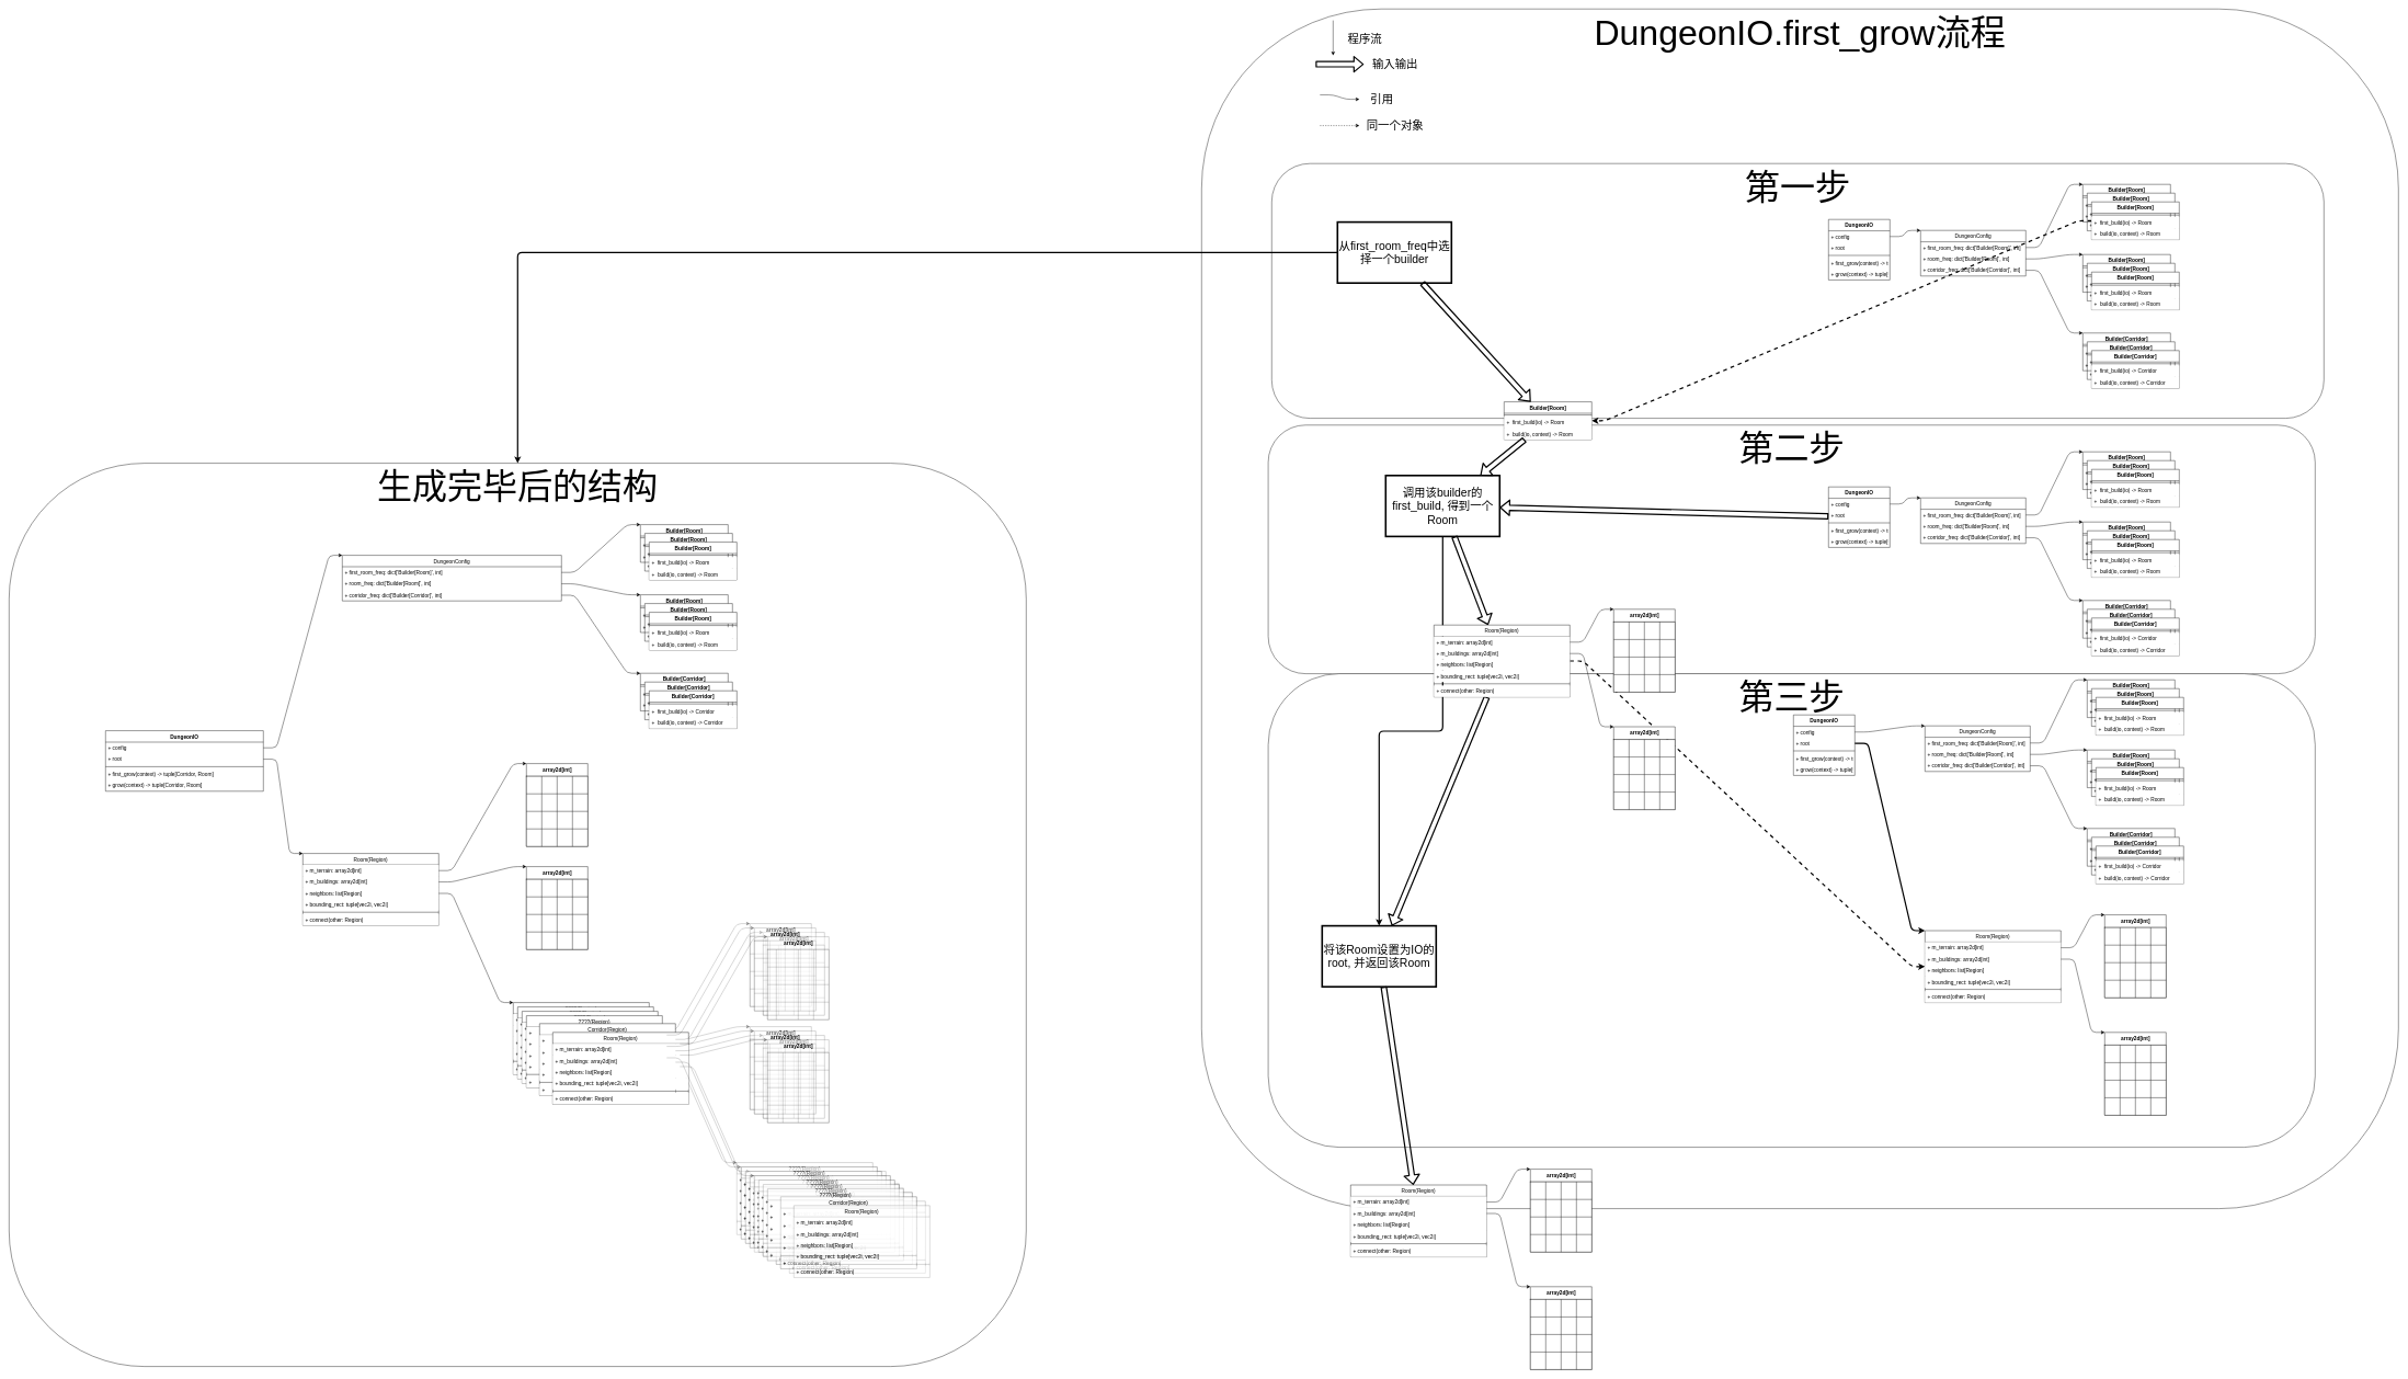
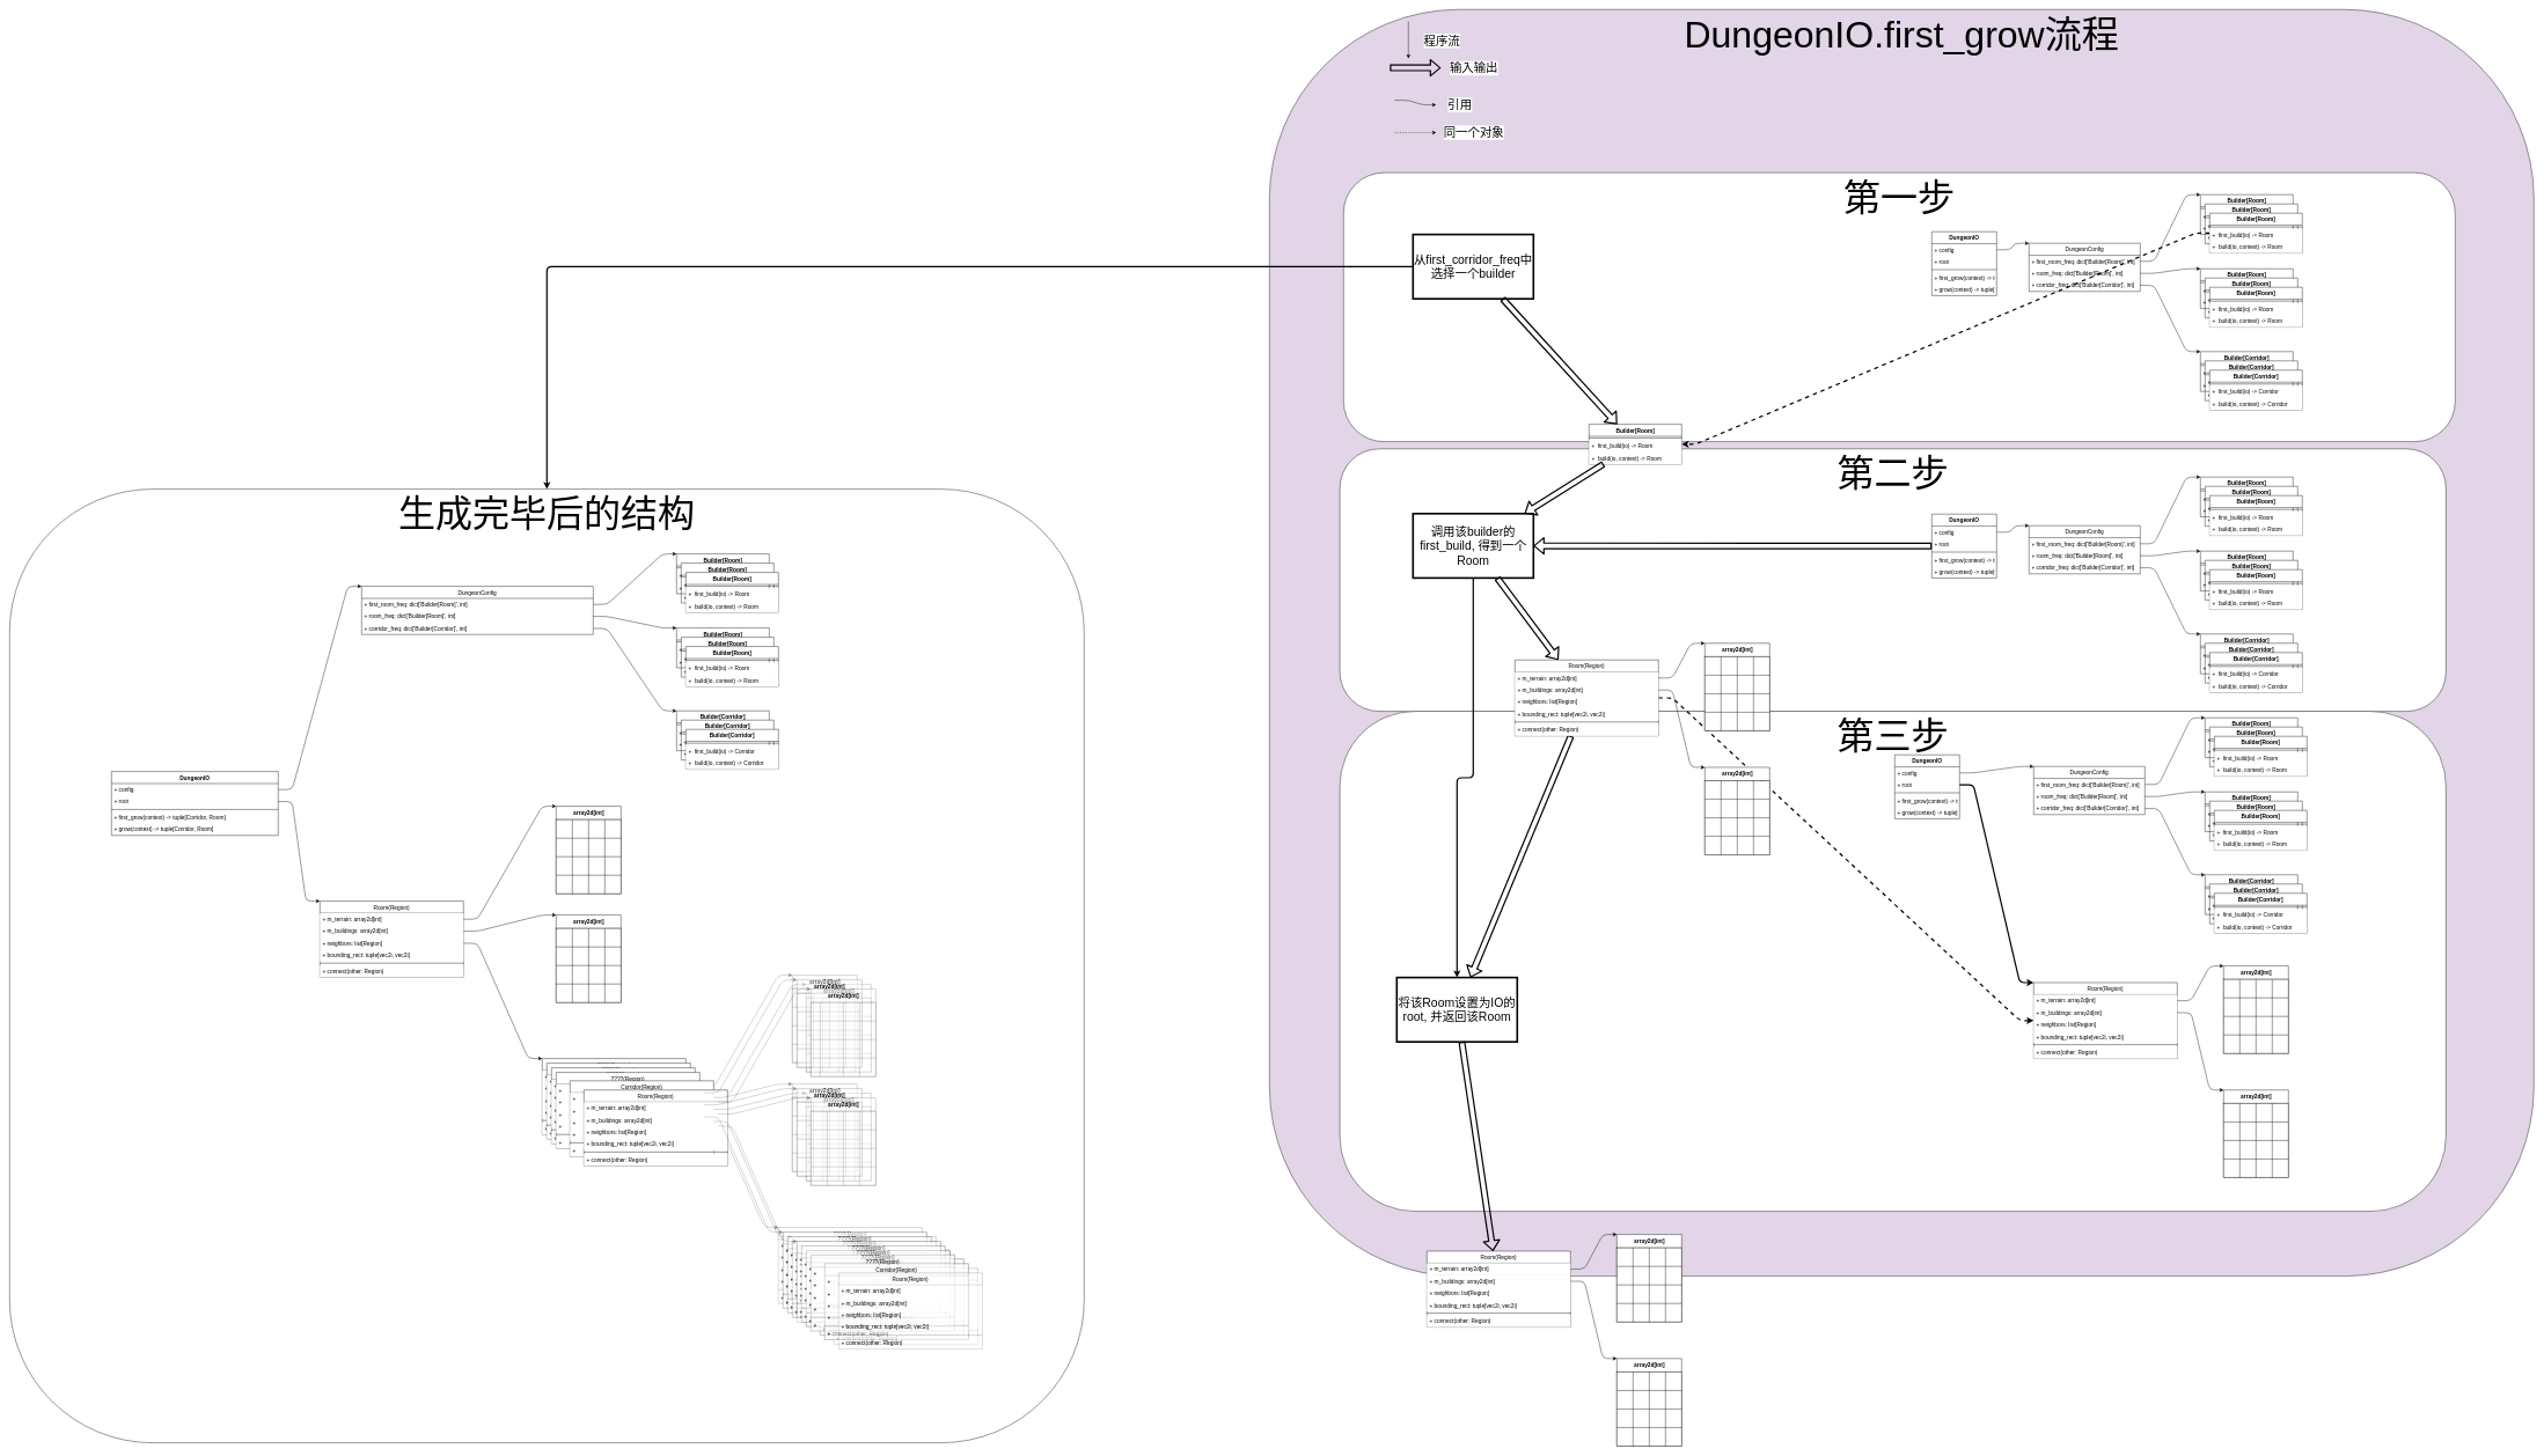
- <mxCell id="2" value="DungeonIO.first_grow流程" style="rounded=1;whiteSpace=wrap;html=1;fontSize=80;verticalAlign=top;" vertex="1" parent="1"><mxGeometry x="2740" y="20" width="2730" height="2736" as="geometry" /></mxCell>
+ <mxCell id="2" value="DungeonIO.first_grow流程" style="rounded=1;whiteSpace=wrap;html=1;fontSize=80;verticalAlign=top;fillColor=#e1d5e7;" vertex="1" parent="1"><mxGeometry x="2740" y="20" width="2730" height="2736" as="geometry" /></mxCell>
- <mxCell id="333" value="从first_room_freq中选择一个builder" style="rounded=0;whiteSpace=wrap;html=1;strokeColor=default;fontSize=26;fillColor=default;strokeWidth=4;" vertex="1" parent="1"><mxGeometry x="3050" y="506" width="260" height="139" as="geometry" /></mxCell>
+ <mxCell id="333" value="从first_corridor_freq中选择一个builder" style="rounded=0;whiteSpace=wrap;html=1;strokeColor=default;fontSize=26;fillColor=default;strokeWidth=4;" vertex="1" parent="1"><mxGeometry x="3050" y="506" width="260" height="139" as="geometry" /></mxCell>
- <mxCell id="391" value="调用该builder的first_build, 得到一个Room" style="rounded=0;whiteSpace=wrap;html=1;strokeColor=default;fontSize=26;fillColor=default;strokeWidth=4;" vertex="1" parent="1"><mxGeometry x="3160" y="1084" width="260" height="139" as="geometry" /></mxCell>
+ <mxCell id="391" value="调用该builder的first_build, 得到一个Room" style="rounded=0;whiteSpace=wrap;html=1;strokeColor=default;fontSize=26;fillColor=default;strokeWidth=4;" vertex="1" parent="1"><mxGeometry x="3050" y="1109" width="260" height="139" as="geometry" /></mxCell>
